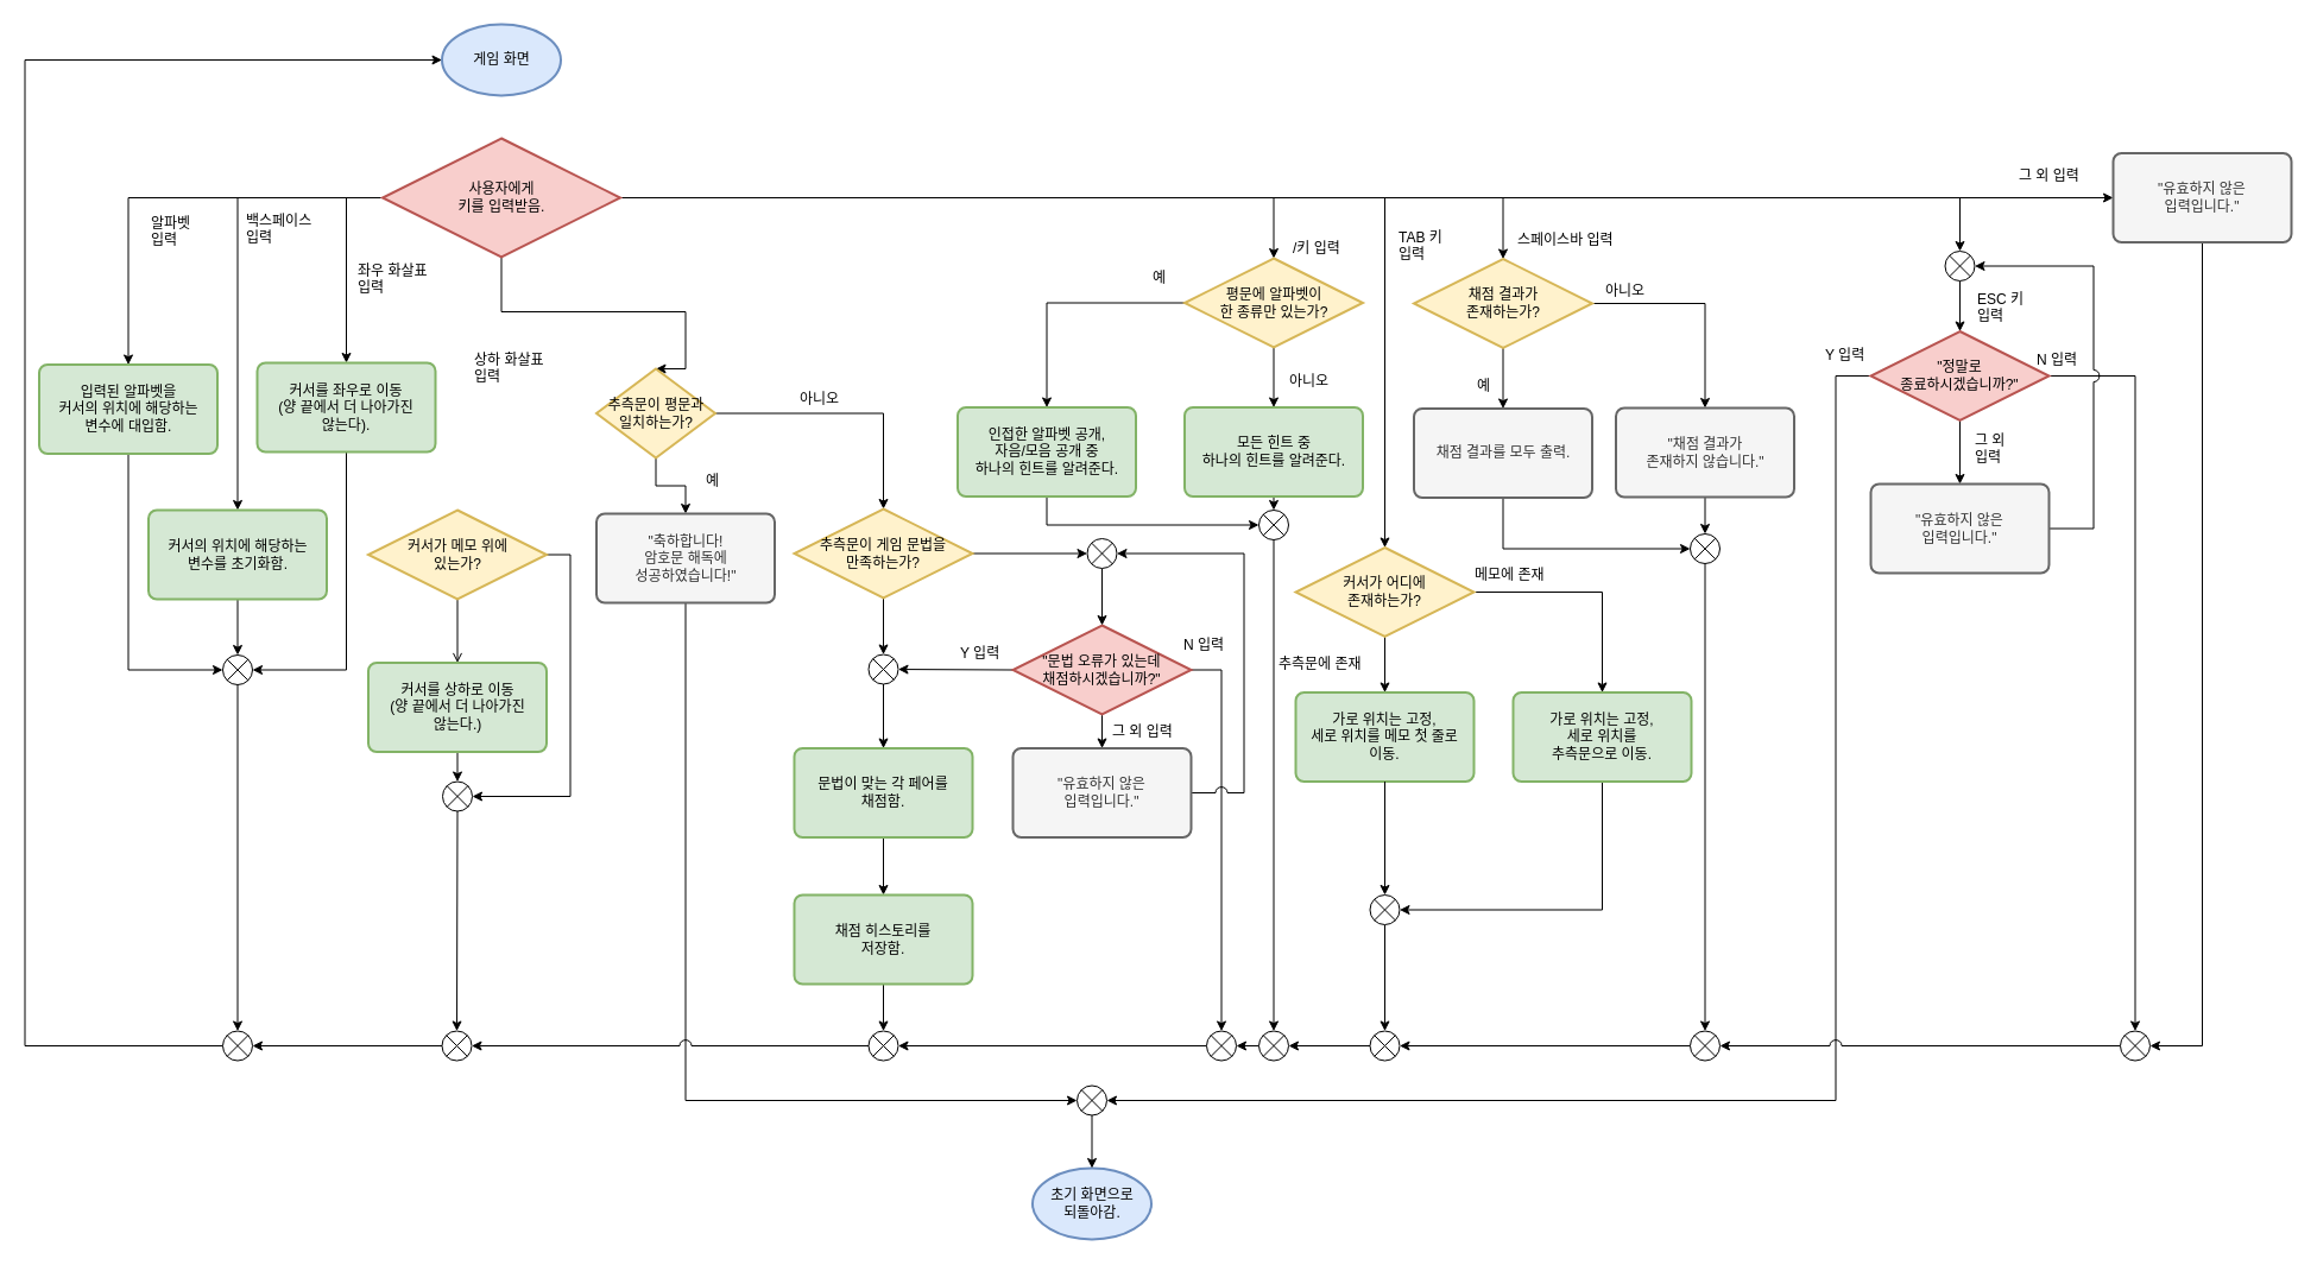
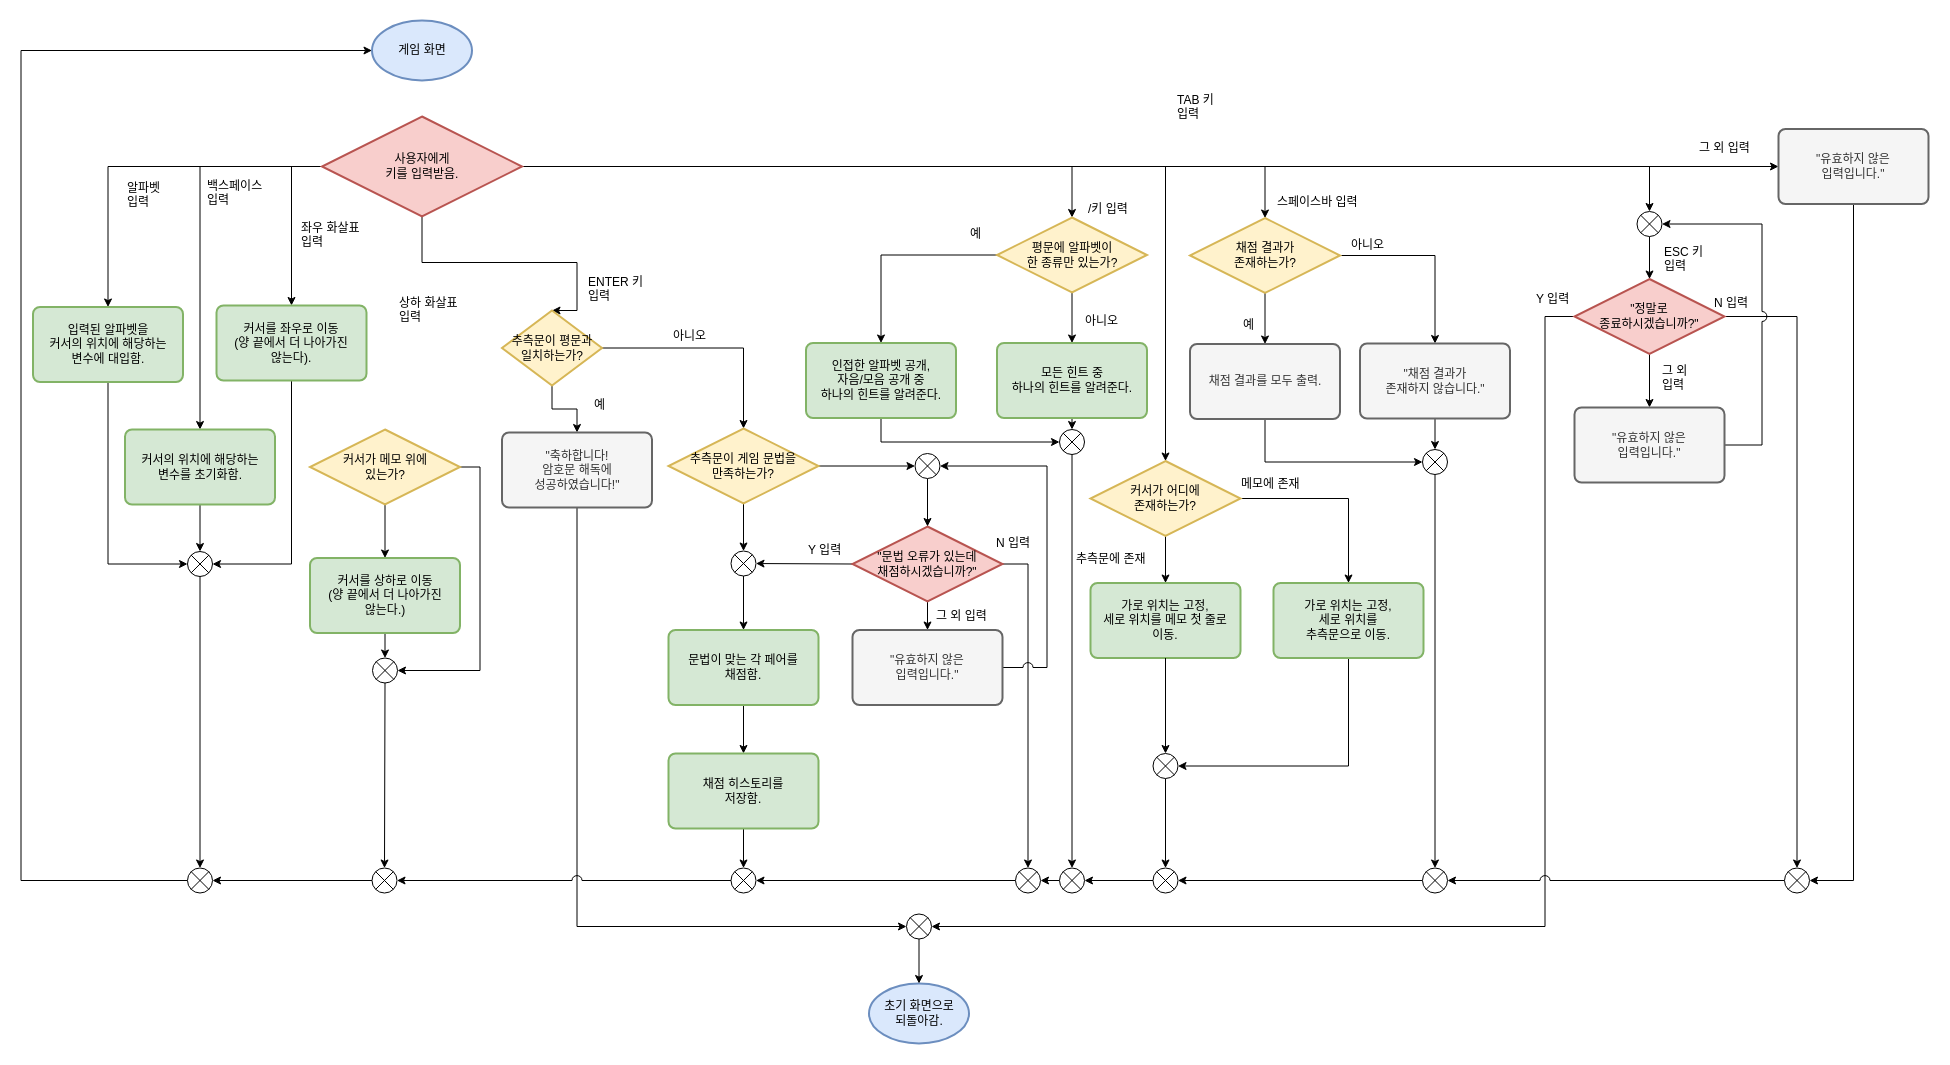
- <mxCell id="51" value="TAB 키&lt;br&gt;입력" style="text;html=1;resizable=0;points=[];autosize=1;align=left;verticalAlign=top;spacingTop=-4;" vertex="1" parent="1"><mxGeometry x="1175" y="189.5" width="48" height="28" as="geometry" /></mxCell>
+ <mxCell id="51" value="TAB 키&lt;br&gt;입력" style="text;html=1;resizable=0;points=[];autosize=1;align=left;verticalAlign=top;spacingTop=-4;" vertex="1" parent="1"><mxGeometry x="1175" y="89.5" width="48" height="28" as="geometry" /></mxCell>
+ <mxCell id="72" value="ENTER 키&lt;br&gt;입력" style="text;html=1;resizable=0;points=[];autosize=1;align=left;verticalAlign=top;spacingTop=-4;" vertex="1" parent="1"><mxGeometry x="585.5" y="272" width="66" height="28" as="geometry" /></mxCell>
- <mxCell id="24" style="edgeStyle=orthogonalEdgeStyle;rounded=0;orthogonalLoop=1;jettySize=auto;html=1;exitX=0.5;exitY=1;exitDx=0;exitDy=0;exitPerimeter=0;entryX=0.5;entryY=0;entryDx=0;entryDy=0;endArrow=open;" edge="1" parent="1" source="26" target="23"><mxGeometry relative="1" as="geometry" /></mxCell>
+ <mxCell id="24" style="edgeStyle=orthogonalEdgeStyle;rounded=0;orthogonalLoop=1;jettySize=auto;html=1;exitX=0.5;exitY=1;exitDx=0;exitDy=0;exitPerimeter=0;entryX=0.5;entryY=0;entryDx=0;entryDy=0;" edge="1" parent="1" source="26" target="23"><mxGeometry relative="1" as="geometry" /></mxCell>
